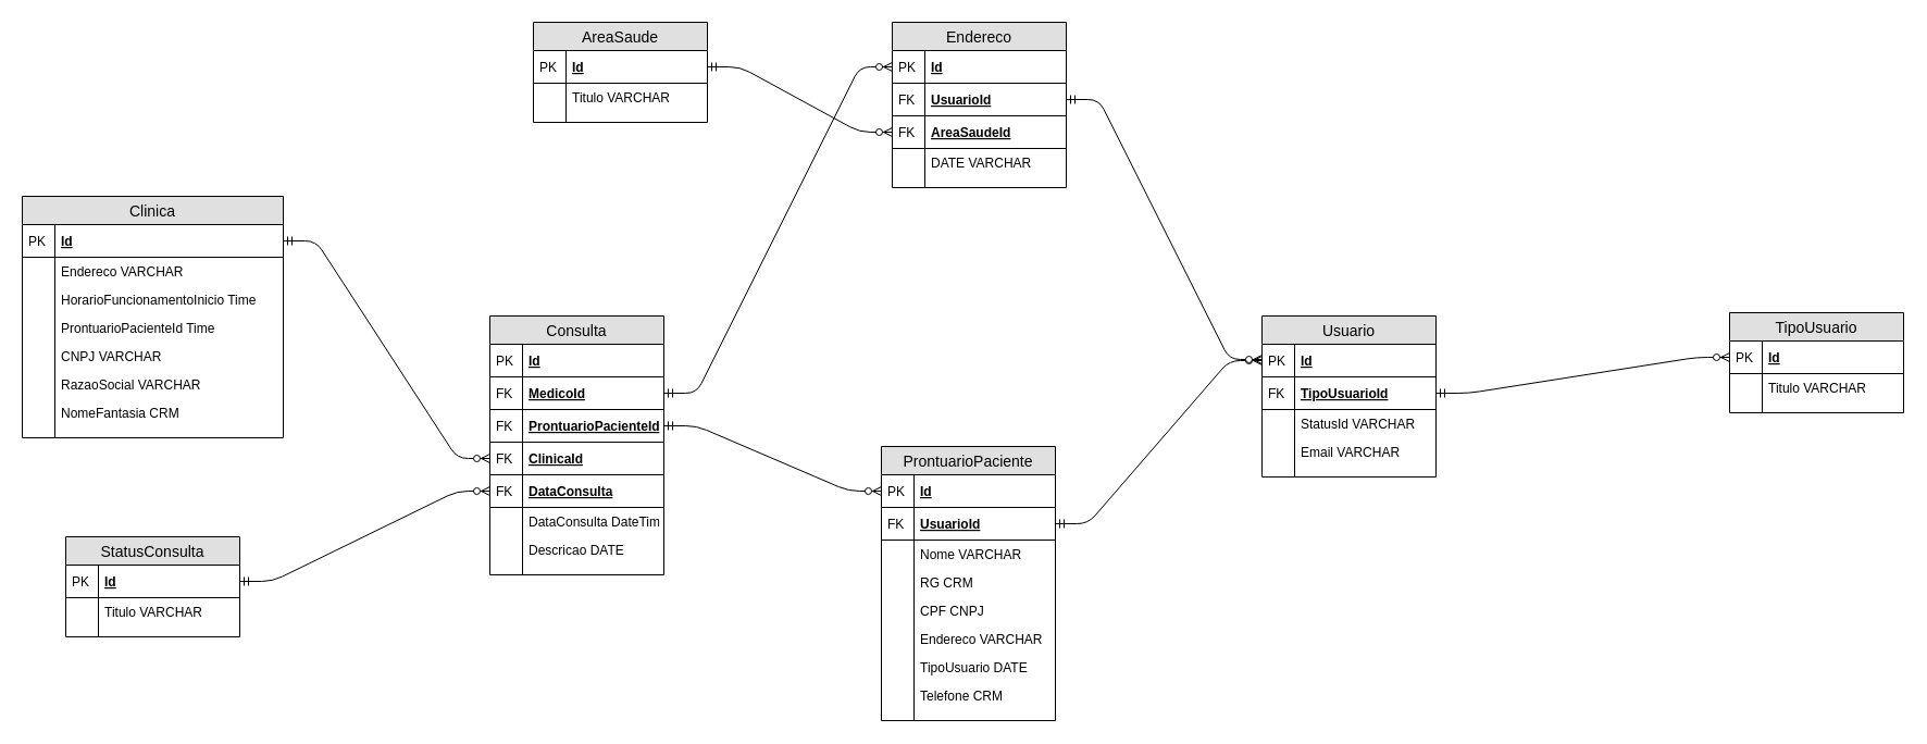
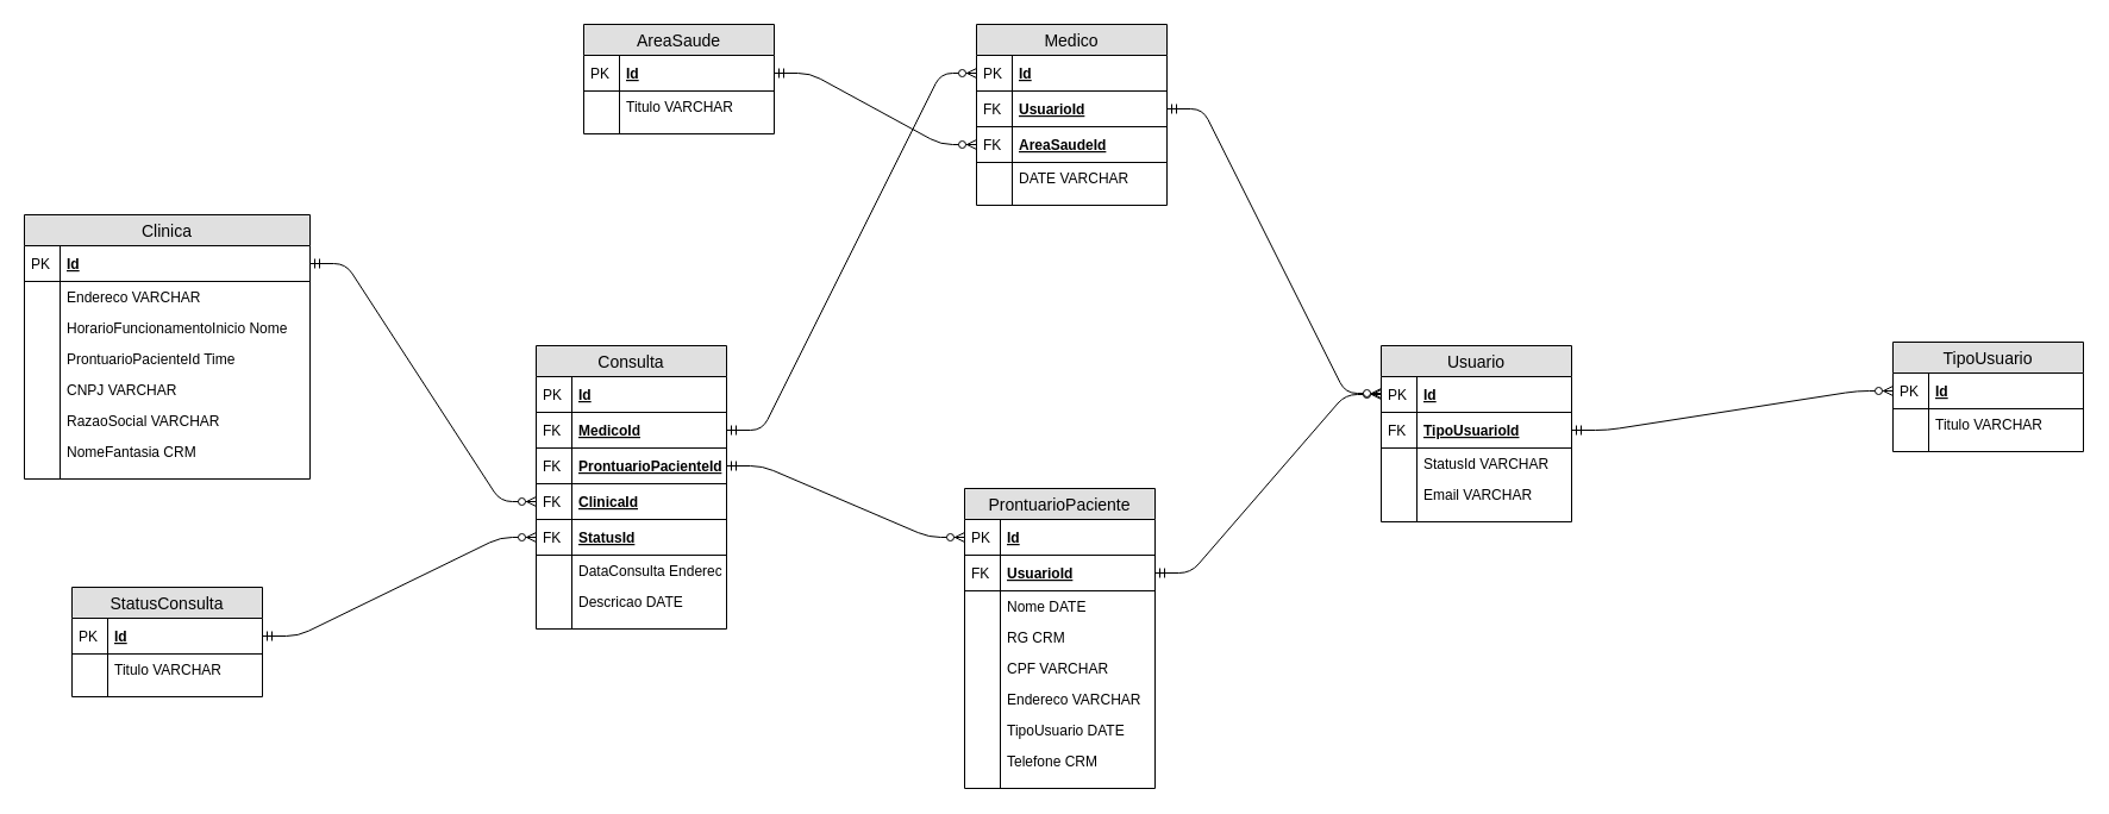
- <mxCell id="41" value="Endereco" style="swimlane;fontStyle=0;childLayout=stackLayout;horizontal=1;startSize=26;fillColor=#e0e0e0;horizontalStack=0;resizeParent=1;resizeParentMax=0;resizeLast=0;collapsible=1;marginBottom=0;swimlaneFillColor=#ffffff;align=center;fontSize=14;" vertex="1" parent="1"><mxGeometry x="820" y="20" width="160" height="152" as="geometry" /></mxCell>
+ <mxCell id="41" value="Medico" style="swimlane;fontStyle=0;childLayout=stackLayout;horizontal=1;startSize=26;fillColor=#e0e0e0;horizontalStack=0;resizeParent=1;resizeParentMax=0;resizeLast=0;collapsible=1;marginBottom=0;swimlaneFillColor=#ffffff;align=center;fontSize=14;" vertex="1" parent="1"><mxGeometry x="820" y="20" width="160" height="152" as="geometry" /></mxCell>
- <mxCell id="83" value="HorarioFuncionamentoInicio Time" style="shape=partialRectangle;top=0;left=0;right=0;bottom=0;align=left;verticalAlign=top;fillColor=none;spacingLeft=34;spacingRight=4;overflow=hidden;rotatable=0;points=[[0,0.5],[1,0.5]];portConstraint=eastwest;dropTarget=0;fontSize=12;" vertex="1" parent="78"><mxGeometry y="82" width="240" height="26" as="geometry" /></mxCell>
+ <mxCell id="83" value="HorarioFuncionamentoInicio Nome" style="shape=partialRectangle;top=0;left=0;right=0;bottom=0;align=left;verticalAlign=top;fillColor=none;spacingLeft=34;spacingRight=4;overflow=hidden;rotatable=0;points=[[0,0.5],[1,0.5]];portConstraint=eastwest;dropTarget=0;fontSize=12;" vertex="1" parent="78"><mxGeometry y="82" width="240" height="26" as="geometry" /></mxCell>
- <mxCell id="70" value="DataConsulta" style="shape=partialRectangle;top=0;left=0;right=0;bottom=1;align=left;verticalAlign=middle;fillColor=none;spacingLeft=34;spacingRight=4;overflow=hidden;rotatable=0;points=[[0,0.5],[1,0.5]];portConstraint=eastwest;dropTarget=0;fontStyle=5;fontSize=12;" vertex="1" parent="61"><mxGeometry y="146" width="160" height="30" as="geometry" /></mxCell>
+ <mxCell id="70" value="StatusId" style="shape=partialRectangle;top=0;left=0;right=0;bottom=1;align=left;verticalAlign=middle;fillColor=none;spacingLeft=34;spacingRight=4;overflow=hidden;rotatable=0;points=[[0,0.5],[1,0.5]];portConstraint=eastwest;dropTarget=0;fontStyle=5;fontSize=12;" vertex="1" parent="61"><mxGeometry y="146" width="160" height="30" as="geometry" /></mxCell>
- <mxCell id="72" value="DataConsulta DateTime" style="shape=partialRectangle;top=0;left=0;right=0;bottom=0;align=left;verticalAlign=top;fillColor=none;spacingLeft=34;spacingRight=4;overflow=hidden;rotatable=0;points=[[0,0.5],[1,0.5]];portConstraint=eastwest;dropTarget=0;fontSize=12;" vertex="1" parent="61"><mxGeometry y="176" width="160" height="26" as="geometry" /></mxCell>
+ <mxCell id="72" value="DataConsulta Endereco" style="shape=partialRectangle;top=0;left=0;right=0;bottom=0;align=left;verticalAlign=top;fillColor=none;spacingLeft=34;spacingRight=4;overflow=hidden;rotatable=0;points=[[0,0.5],[1,0.5]];portConstraint=eastwest;dropTarget=0;fontSize=12;" vertex="1" parent="61"><mxGeometry y="176" width="160" height="26" as="geometry" /></mxCell>
- <mxCell id="26" value="Nome VARCHAR" style="shape=partialRectangle;top=0;left=0;right=0;bottom=0;align=left;verticalAlign=top;fillColor=none;spacingLeft=34;spacingRight=4;overflow=hidden;rotatable=0;points=[[0,0.5],[1,0.5]];portConstraint=eastwest;dropTarget=0;fontSize=12;" vertex="1" parent="21"><mxGeometry y="86" width="160" height="26" as="geometry" /></mxCell>
+ <mxCell id="26" value="Nome DATE" style="shape=partialRectangle;top=0;left=0;right=0;bottom=0;align=left;verticalAlign=top;fillColor=none;spacingLeft=34;spacingRight=4;overflow=hidden;rotatable=0;points=[[0,0.5],[1,0.5]];portConstraint=eastwest;dropTarget=0;fontSize=12;" vertex="1" parent="21"><mxGeometry y="86" width="160" height="26" as="geometry" /></mxCell>
- <mxCell id="30" value="CPF CNPJ" style="shape=partialRectangle;top=0;left=0;right=0;bottom=0;align=left;verticalAlign=top;fillColor=none;spacingLeft=34;spacingRight=4;overflow=hidden;rotatable=0;points=[[0,0.5],[1,0.5]];portConstraint=eastwest;dropTarget=0;fontSize=12;" vertex="1" parent="21"><mxGeometry y="138" width="160" height="26" as="geometry" /></mxCell>
+ <mxCell id="30" value="CPF VARCHAR" style="shape=partialRectangle;top=0;left=0;right=0;bottom=0;align=left;verticalAlign=top;fillColor=none;spacingLeft=34;spacingRight=4;overflow=hidden;rotatable=0;points=[[0,0.5],[1,0.5]];portConstraint=eastwest;dropTarget=0;fontSize=12;" vertex="1" parent="21"><mxGeometry y="138" width="160" height="26" as="geometry" /></mxCell>
